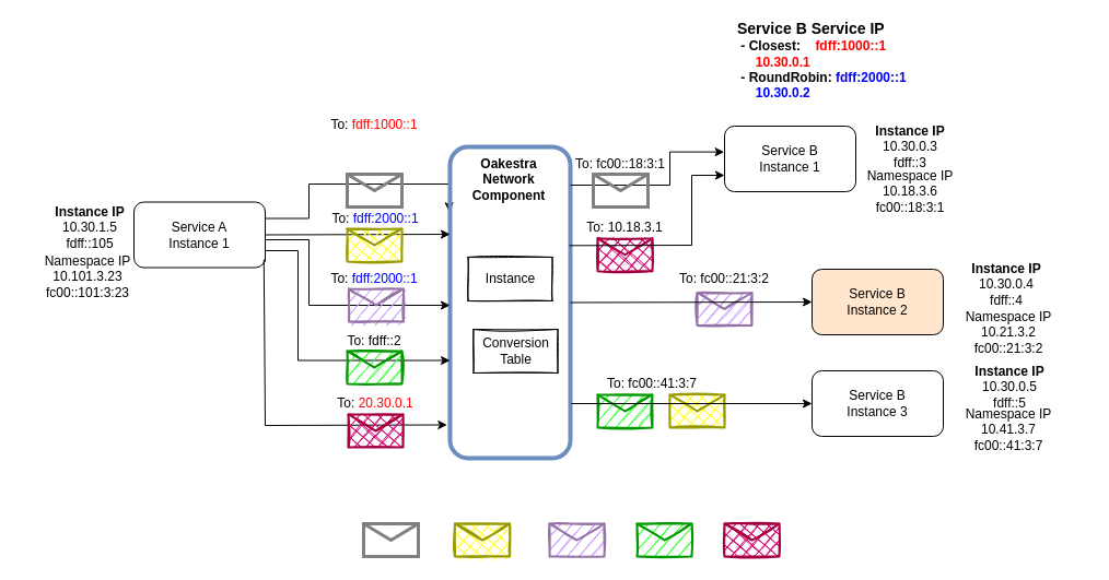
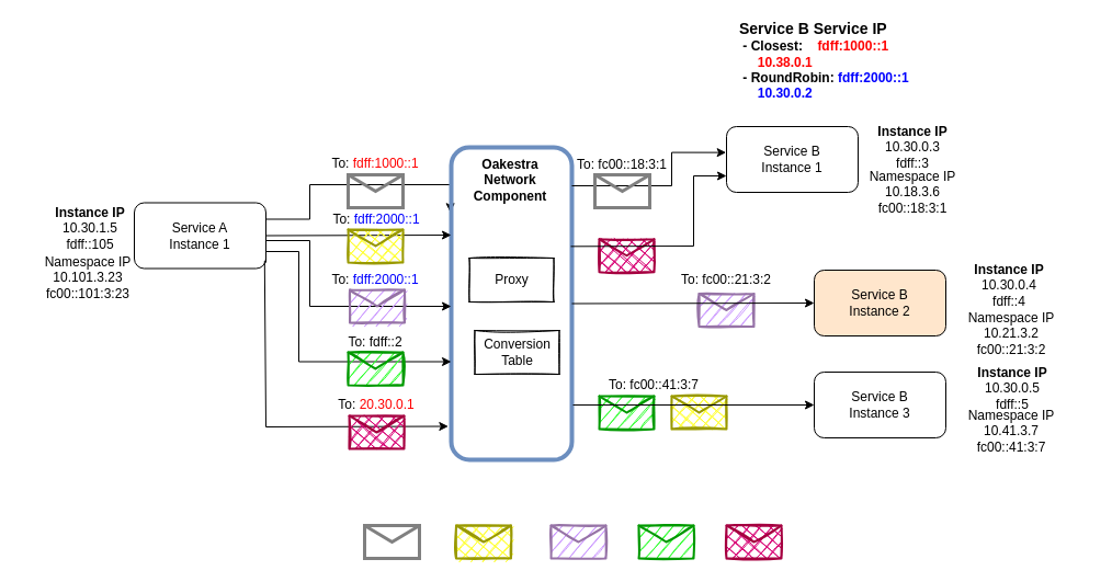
- <mxCell id="6" value="&lt;b&gt;&lt;font style=&quot;font-size: 14px&quot;&gt;Service B Service IP&lt;/font&gt;&lt;br&gt;&lt;span style=&quot;white-space: pre&quot;&gt; &lt;/span&gt;- Closest:&amp;nbsp; &lt;span style=&quot;white-space: pre&quot;&gt; &lt;/span&gt;&lt;span style=&quot;white-space: pre&quot;&gt; &lt;/span&gt;&lt;font color=&quot;#ff0000&quot;&gt;fdff:1000::1&lt;br&gt;&lt;span style=&quot;white-space: pre;&quot;&gt; &lt;/span&gt;&lt;span style=&quot;white-space: pre;&quot;&gt; &lt;/span&gt;&lt;span style=&quot;white-space: pre;&quot;&gt; &lt;/span&gt;&lt;span style=&quot;white-space: pre;&quot;&gt; &lt;/span&gt;&lt;span style=&quot;white-space: pre;&quot;&gt; &lt;/span&gt;10.30.0.1&lt;/font&gt;&lt;br&gt;&lt;span style=&quot;white-space: pre&quot;&gt; &lt;/span&gt;- RoundRobin:&lt;span style=&quot;white-space: pre&quot;&gt; &lt;font color=&quot;#0000ff&quot;&gt;fdff:2000::1&lt;br/&gt;&lt;span style=&quot;white-space: pre;&quot;&gt; &lt;/span&gt;&lt;span style=&quot;white-space: pre;&quot;&gt; &lt;/span&gt;&lt;span style=&quot;white-space: pre;&quot;&gt; &lt;/span&gt;&lt;span style=&quot;white-space: pre;&quot;&gt; &lt;/span&gt;&lt;span style=&quot;white-space: pre;&quot;&gt; &lt;/span&gt;10.30.0.2&lt;br&gt;&lt;/font&gt;&lt;/span&gt;&lt;/b&gt;" style="text;html=1;strokeColor=none;fillColor=none;align=left;verticalAlign=middle;whiteSpace=wrap;rounded=0;" parent="1" vertex="1"><mxGeometry x="672" y="20" width="320" height="69" as="geometry" /></mxCell>
+ <mxCell id="6" value="&lt;b&gt;&lt;font style=&quot;font-size: 14px&quot;&gt;Service B Service IP&lt;/font&gt;&lt;br&gt;&lt;span style=&quot;white-space: pre&quot;&gt; &lt;/span&gt;- Closest:&amp;nbsp; &lt;span style=&quot;white-space: pre&quot;&gt; &lt;/span&gt;&lt;span style=&quot;white-space: pre&quot;&gt; &lt;/span&gt;&lt;font color=&quot;#ff0000&quot;&gt;fdff:1000::1&lt;br&gt;&lt;span style=&quot;white-space: pre;&quot;&gt; &lt;/span&gt;&lt;span style=&quot;white-space: pre;&quot;&gt; &lt;/span&gt;&lt;span style=&quot;white-space: pre;&quot;&gt; &lt;/span&gt;&lt;span style=&quot;white-space: pre;&quot;&gt; &lt;/span&gt;&lt;span style=&quot;white-space: pre;&quot;&gt; &lt;/span&gt;10.38.0.1&lt;/font&gt;&lt;br&gt;&lt;span style=&quot;white-space: pre&quot;&gt; &lt;/span&gt;- RoundRobin:&lt;span style=&quot;white-space: pre&quot;&gt; &lt;font color=&quot;#0000ff&quot;&gt;fdff:2000::1&lt;br/&gt;&lt;span style=&quot;white-space: pre;&quot;&gt; &lt;/span&gt;&lt;span style=&quot;white-space: pre;&quot;&gt; &lt;/span&gt;&lt;span style=&quot;white-space: pre;&quot;&gt; &lt;/span&gt;&lt;span style=&quot;white-space: pre;&quot;&gt; &lt;/span&gt;&lt;span style=&quot;white-space: pre;&quot;&gt; &lt;/span&gt;10.30.0.2&lt;br&gt;&lt;/font&gt;&lt;/span&gt;&lt;/b&gt;" style="text;html=1;strokeColor=none;fillColor=none;align=left;verticalAlign=middle;whiteSpace=wrap;rounded=0;" parent="1" vertex="1"><mxGeometry x="672" y="20" width="320" height="69" as="geometry" /></mxCell>
- <mxCell id="11" value="To: &lt;font color=&quot;#ff0000&quot;&gt;fdff:1000::1&lt;/font&gt;" style="text;html=1;strokeColor=none;fillColor=none;align=center;verticalAlign=middle;whiteSpace=wrap;rounded=0;fontColor=#000000;" parent="1" vertex="1"><mxGeometry x="292" y="104" width="100" height="20" as="geometry" /></mxCell>
+ <mxCell id="11" value="To: &lt;font color=&quot;#ff0000&quot;&gt;fdff:1000::1&lt;/font&gt;" style="text;html=1;strokeColor=none;fillColor=none;align=center;verticalAlign=middle;whiteSpace=wrap;rounded=0;fontColor=#000000;" parent="1" vertex="1"><mxGeometry x="292" y="139" width="100" height="20" as="geometry" /></mxCell>
- <mxCell id="51" value="To: 10.18.3.1" style="text;html=1;strokeColor=none;fillColor=none;align=center;verticalAlign=middle;whiteSpace=wrap;rounded=0;fontColor=#000000;" vertex="1" parent="1"><mxGeometry x="521" y="197.75" width="100" height="20" as="geometry" /></mxCell>
- <mxCell id="30" value="Instance" style="rounded=0;whiteSpace=wrap;html=1;sketch=1;fillStyle=cross-hatch;fontColor=#000000;strokeColor=#000000;strokeWidth=1;fillColor=none;" parent="1" vertex="1"><mxGeometry x="427.5" y="235" width="77" height="40" as="geometry" /></mxCell>
+ <mxCell id="30" value="Proxy" style="rounded=0;whiteSpace=wrap;html=1;sketch=1;fillStyle=cross-hatch;fontColor=#000000;strokeColor=#000000;strokeWidth=1;fillColor=none;" parent="1" vertex="1"><mxGeometry x="427.5" y="235" width="77" height="40" as="geometry" /></mxCell>
